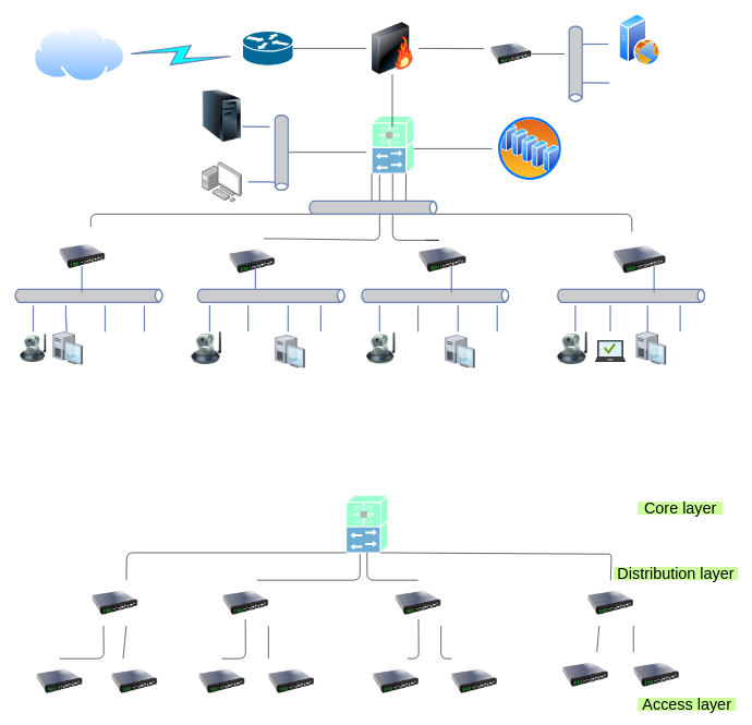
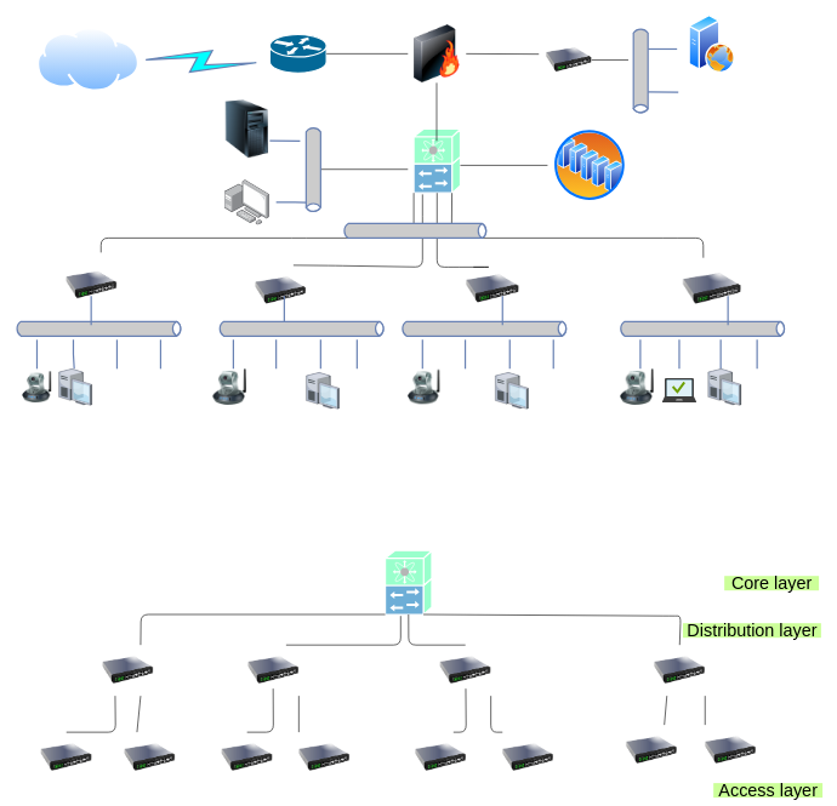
- <mxCell id="95" value="&lt;font style=&quot;font-size: 24px&quot;&gt;Core layer&lt;/font&gt;" style="text;html=1;resizable=0;autosize=1;align=center;verticalAlign=middle;points=[];fillColor=#CCFF99;strokeColor=none;rounded=0;shadow=0;" vertex="1" parent="1"><mxGeometry x="975" y="767" width="130" height="20" as="geometry" /></mxCell>
+ <mxCell id="95" value="&lt;font style=&quot;font-size: 24px&quot;&gt;Core layer&lt;/font&gt;" style="text;html=1;resizable=0;autosize=1;align=center;verticalAlign=middle;points=[];fillColor=#CCFF99;strokeColor=none;rounded=0;shadow=0;" vertex="1" parent="1"><mxGeometry x="995" y="792" width="130" height="20" as="geometry" /></mxCell>
- <mxCell id="96" value="&lt;font style=&quot;font-size: 24px&quot;&gt;Distribution layer&lt;/font&gt;" style="text;html=1;resizable=0;autosize=1;align=center;verticalAlign=middle;points=[];fillColor=#CCFF99;strokeColor=none;rounded=0;shadow=0;" vertex="1" parent="1"><mxGeometry x="938" y="867" width="190" height="20" as="geometry" /></mxCell>
+ <mxCell id="96" value="&lt;font style=&quot;font-size: 24px&quot;&gt;Distribution layer&lt;/font&gt;" style="text;html=1;resizable=0;autosize=1;align=center;verticalAlign=middle;points=[];fillColor=#CCFF99;strokeColor=none;rounded=0;shadow=0;" vertex="1" parent="1"><mxGeometry x="938" y="857" width="190" height="20" as="geometry" /></mxCell>
- <mxCell id="97" value="&lt;font style=&quot;font-size: 24px&quot;&gt;Access layer&lt;/font&gt;" style="text;html=1;resizable=0;autosize=1;align=center;verticalAlign=middle;points=[];fillColor=#CCFF99;strokeColor=none;rounded=0;shadow=0;" vertex="1" parent="1"><mxGeometry x="975" y="1067" width="150" height="20" as="geometry" /></mxCell>
+ <mxCell id="97" value="&lt;font style=&quot;font-size: 24px&quot;&gt;Access layer&lt;/font&gt;" style="text;html=1;resizable=0;autosize=1;align=center;verticalAlign=middle;points=[];fillColor=#CCFF99;strokeColor=none;rounded=0;shadow=0;" vertex="1" parent="1"><mxGeometry x="980" y="1077" width="150" height="20" as="geometry" /></mxCell>
